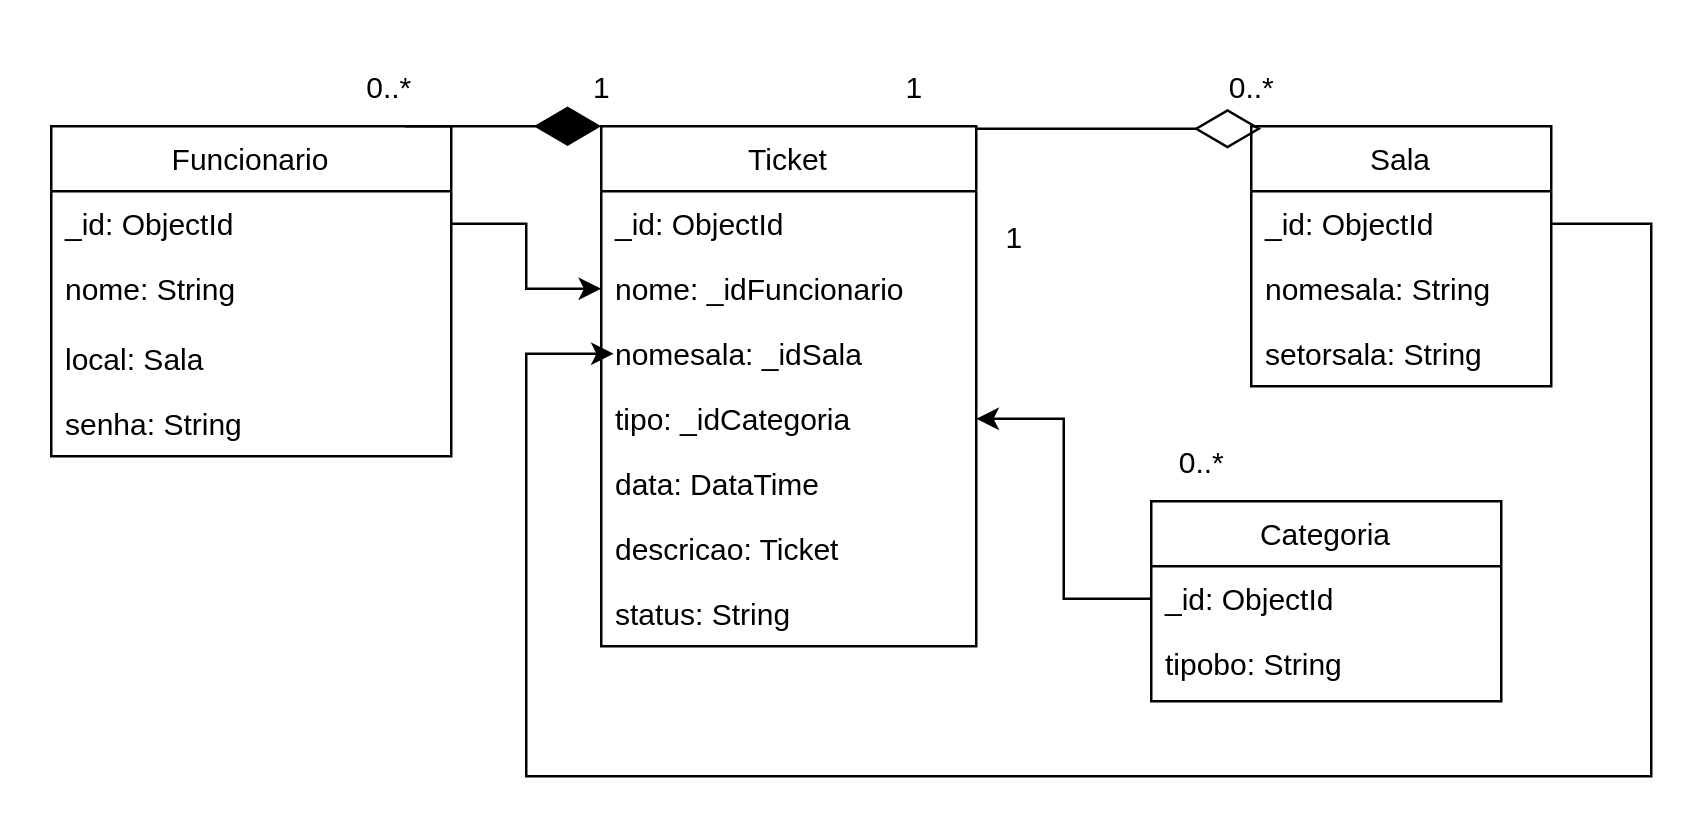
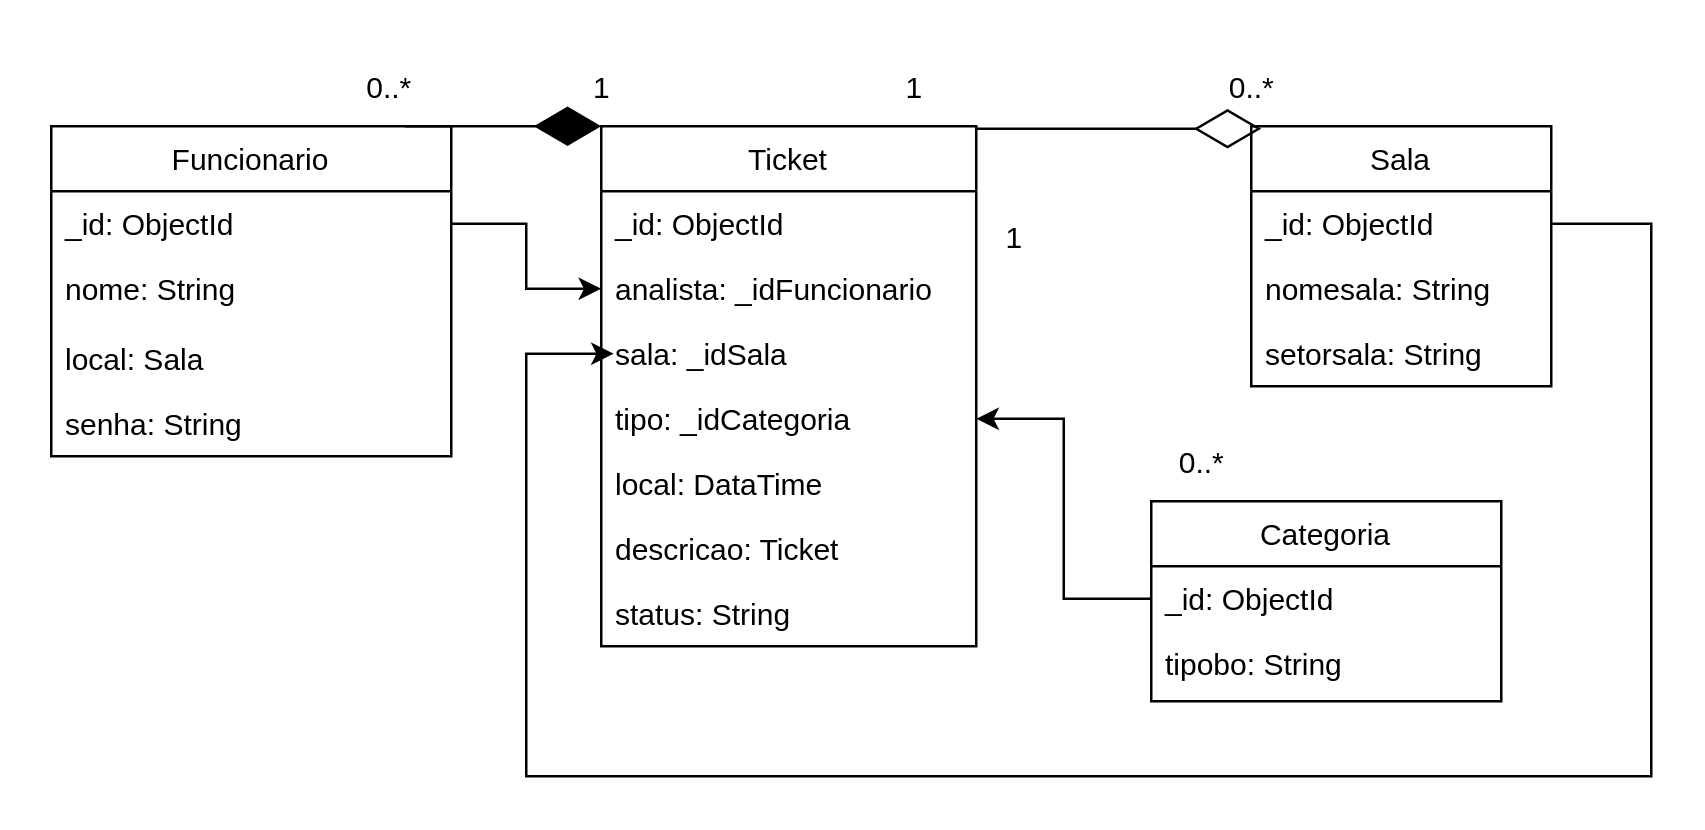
- <mxCell id="13" value="nome: _idFuncionario" style="text;strokeColor=none;fillColor=none;align=left;verticalAlign=top;spacingLeft=4;spacingRight=4;overflow=hidden;rotatable=0;points=[[0,0.5],[1,0.5]];portConstraint=eastwest;" parent="11" vertex="1"><mxGeometry y="52" width="150" height="26" as="geometry" /></mxCell>
+ <mxCell id="13" value="analista: _idFuncionario" style="text;strokeColor=none;fillColor=none;align=left;verticalAlign=top;spacingLeft=4;spacingRight=4;overflow=hidden;rotatable=0;points=[[0,0.5],[1,0.5]];portConstraint=eastwest;" parent="11" vertex="1"><mxGeometry y="52" width="150" height="26" as="geometry" /></mxCell>
- <mxCell id="14" value="nomesala: _idSala" style="text;strokeColor=none;fillColor=none;align=left;verticalAlign=top;spacingLeft=4;spacingRight=4;overflow=hidden;rotatable=0;points=[[0,0.5],[1,0.5]];portConstraint=eastwest;" parent="11" vertex="1"><mxGeometry y="78" width="150" height="26" as="geometry" /></mxCell>
+ <mxCell id="14" value="sala: _idSala" style="text;strokeColor=none;fillColor=none;align=left;verticalAlign=top;spacingLeft=4;spacingRight=4;overflow=hidden;rotatable=0;points=[[0,0.5],[1,0.5]];portConstraint=eastwest;" parent="11" vertex="1"><mxGeometry y="78" width="150" height="26" as="geometry" /></mxCell>
- <mxCell id="16" value="data: DataTime" style="text;strokeColor=none;fillColor=none;align=left;verticalAlign=top;spacingLeft=4;spacingRight=4;overflow=hidden;rotatable=0;points=[[0,0.5],[1,0.5]];portConstraint=eastwest;" parent="11" vertex="1"><mxGeometry y="130" width="150" height="26" as="geometry" /></mxCell>
+ <mxCell id="16" value="local: DataTime" style="text;strokeColor=none;fillColor=none;align=left;verticalAlign=top;spacingLeft=4;spacingRight=4;overflow=hidden;rotatable=0;points=[[0,0.5],[1,0.5]];portConstraint=eastwest;" parent="11" vertex="1"><mxGeometry y="130" width="150" height="26" as="geometry" /></mxCell>
